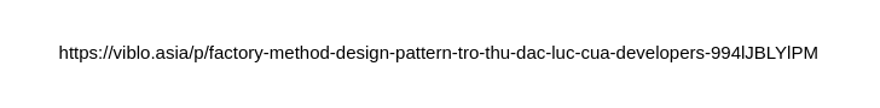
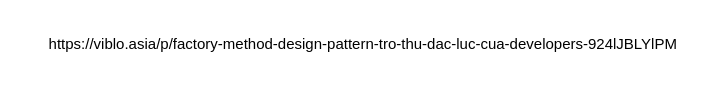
- <mxCell id="2" value="https://viblo.asia/p/factory-method-design-pattern-tro-thu-dac-luc-cua-developers-994lJBLYlPM" style="text;html=1;align=center;verticalAlign=middle;whiteSpace=wrap;rounded=0;" vertex="1" parent="1"><mxGeometry x="20" y="20" width="540" height="30" as="geometry" /></mxCell>
+ <mxCell id="2" value="https://viblo.asia/p/factory-method-design-pattern-tro-thu-dac-luc-cua-developers-924lJBLYlPM" style="text;html=1;align=center;verticalAlign=middle;whiteSpace=wrap;rounded=0;" vertex="1" parent="1"><mxGeometry x="20" y="20" width="540" height="30" as="geometry" /></mxCell>
